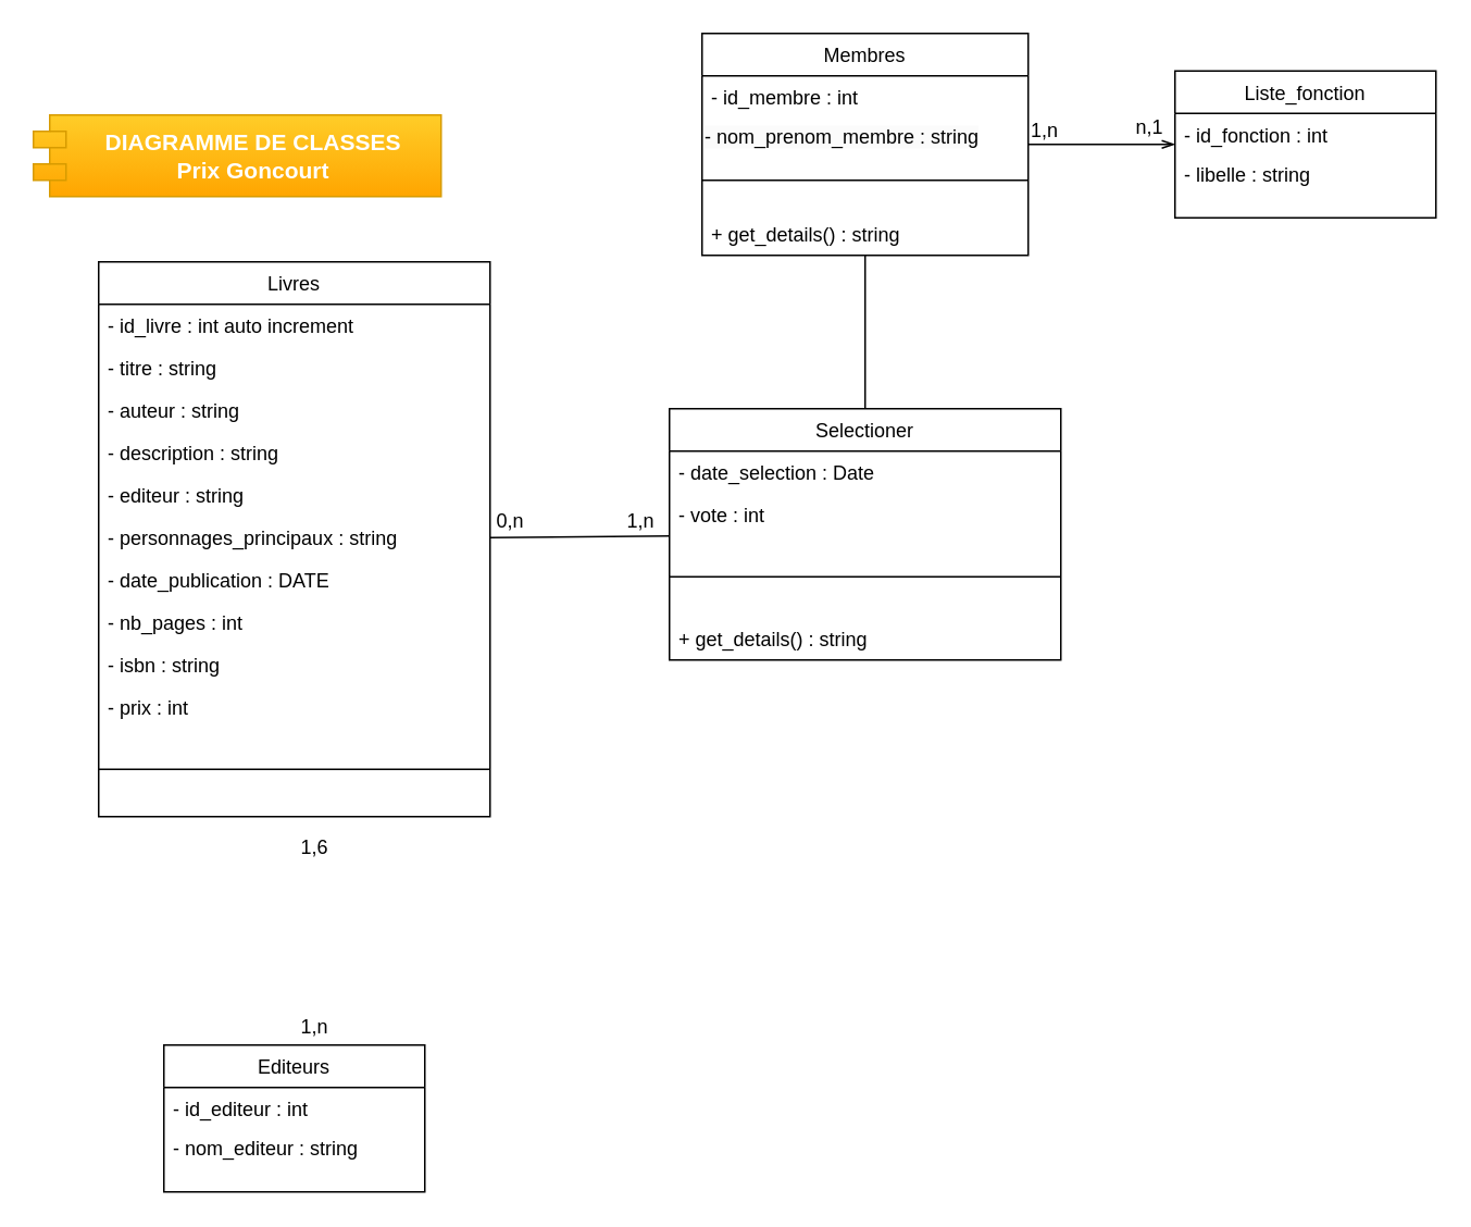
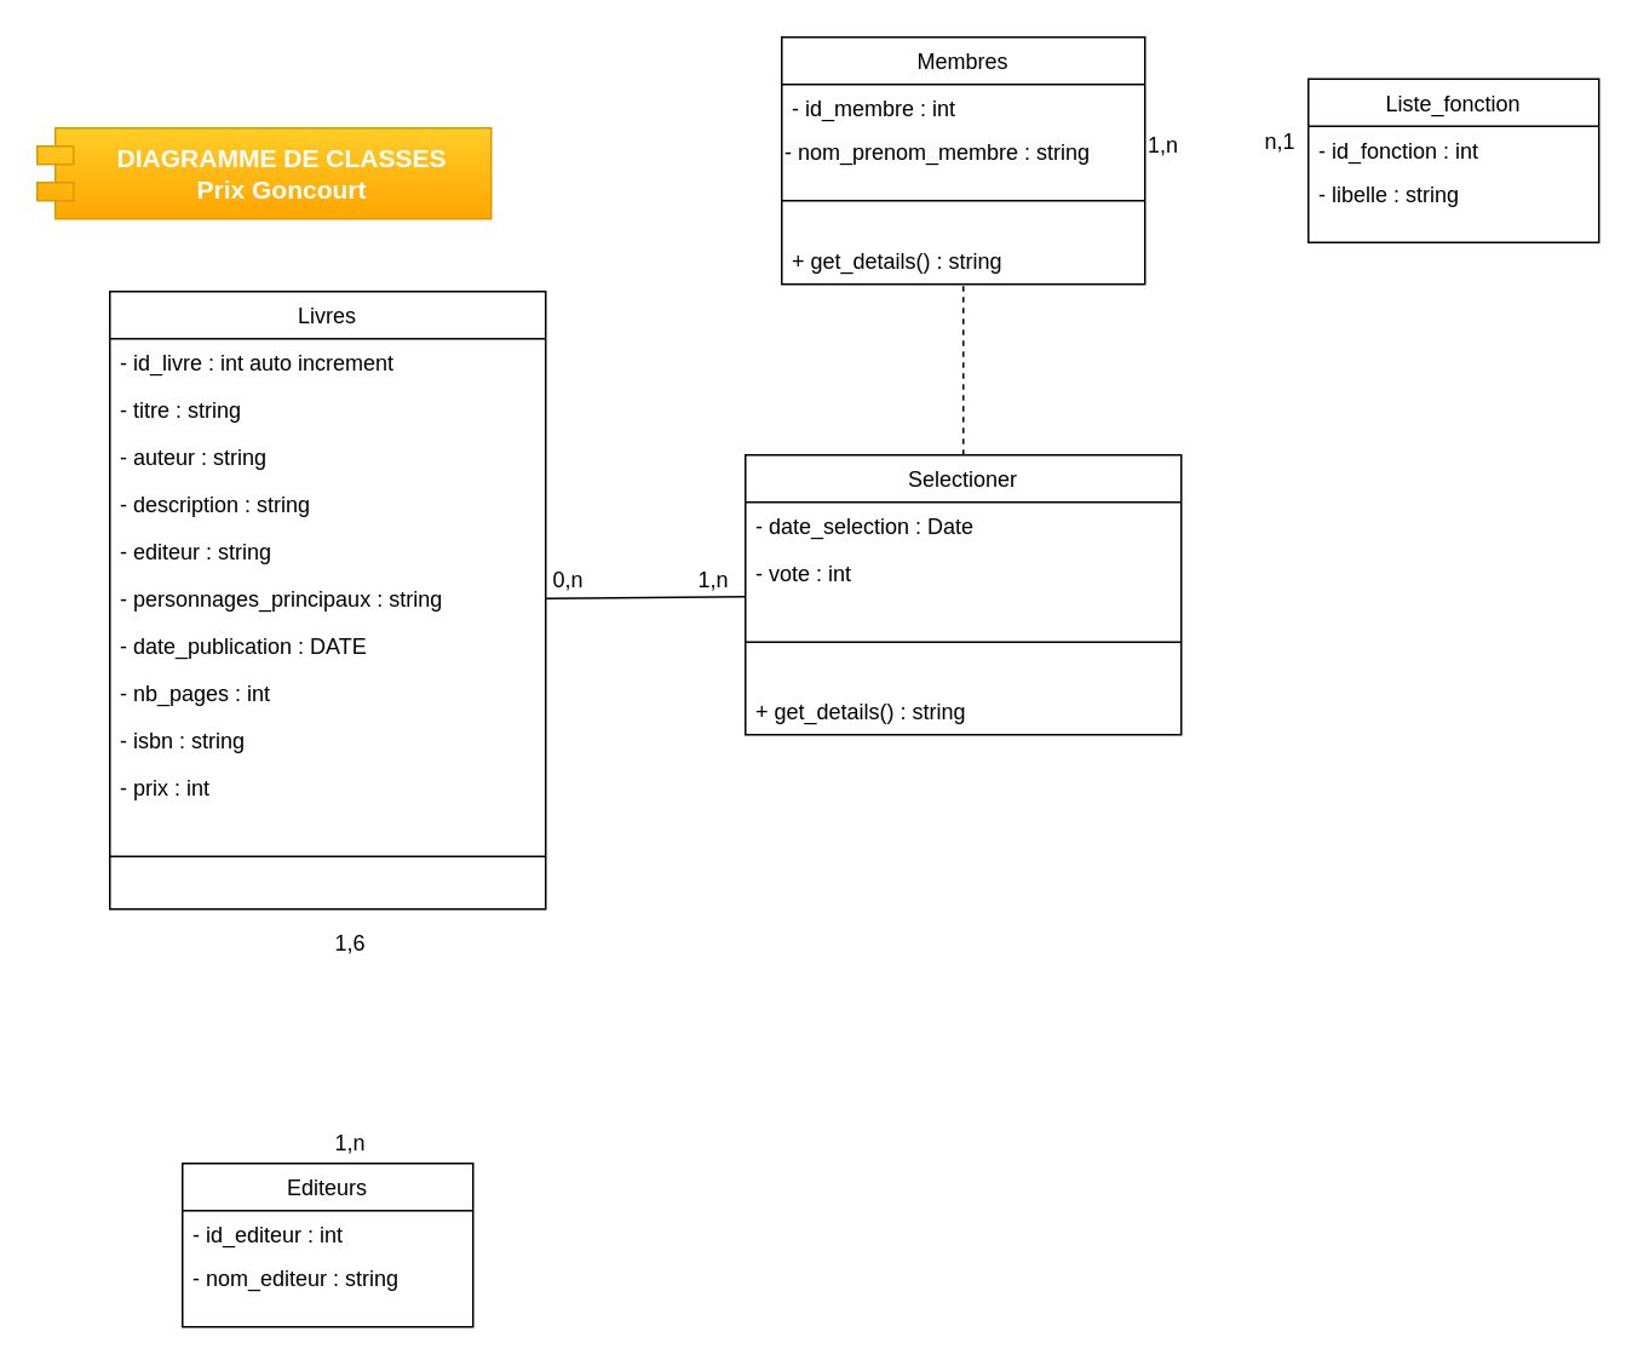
- <mxCell id="30" value="n,1" style="resizable=0;align=right;verticalAlign=bottom;labelBackgroundColor=none;fontSize=12;fillColor=#ffcd28;" parent="1" connectable="0" vertex="1"><mxGeometry x="700" y="80" as="geometry"><mxPoint x="14" y="6" as="offset" /></mxGeometry></mxCell>
+ <mxCell id="30" value="n,1" style="resizable=0;align=right;verticalAlign=bottom;labelBackgroundColor=none;fontSize=12;" parent="1" connectable="0" vertex="1"><mxGeometry x="700" y="80" as="geometry"><mxPoint x="14" y="6" as="offset" /></mxGeometry></mxCell>
- <mxCell id="15" style="edgeStyle=orthogonalEdgeStyle;rounded=0;orthogonalLoop=1;jettySize=auto;html=1;endArrow=openThin;endFill=0;" parent="1" source="16" target="26" edge="1"><mxGeometry relative="1" as="geometry" /></mxCell>
- <mxCell id="32" value="" style="endArrow=none;html=1;rounded=0;dashed=0;" parent="1" source="21" target="16" edge="1"><mxGeometry width="50" height="50" relative="1" as="geometry"><mxPoint x="410" y="220" as="sourcePoint" /><mxPoint x="460" y="170" as="targetPoint" /></mxGeometry></mxCell>
+ <mxCell id="32" value="" style="endArrow=none;html=1;rounded=0;dashed=1;" parent="1" source="21" target="16" edge="1"><mxGeometry width="50" height="50" relative="1" as="geometry"><mxPoint x="410" y="220" as="sourcePoint" /><mxPoint x="460" y="170" as="targetPoint" /></mxGeometry></mxCell>
